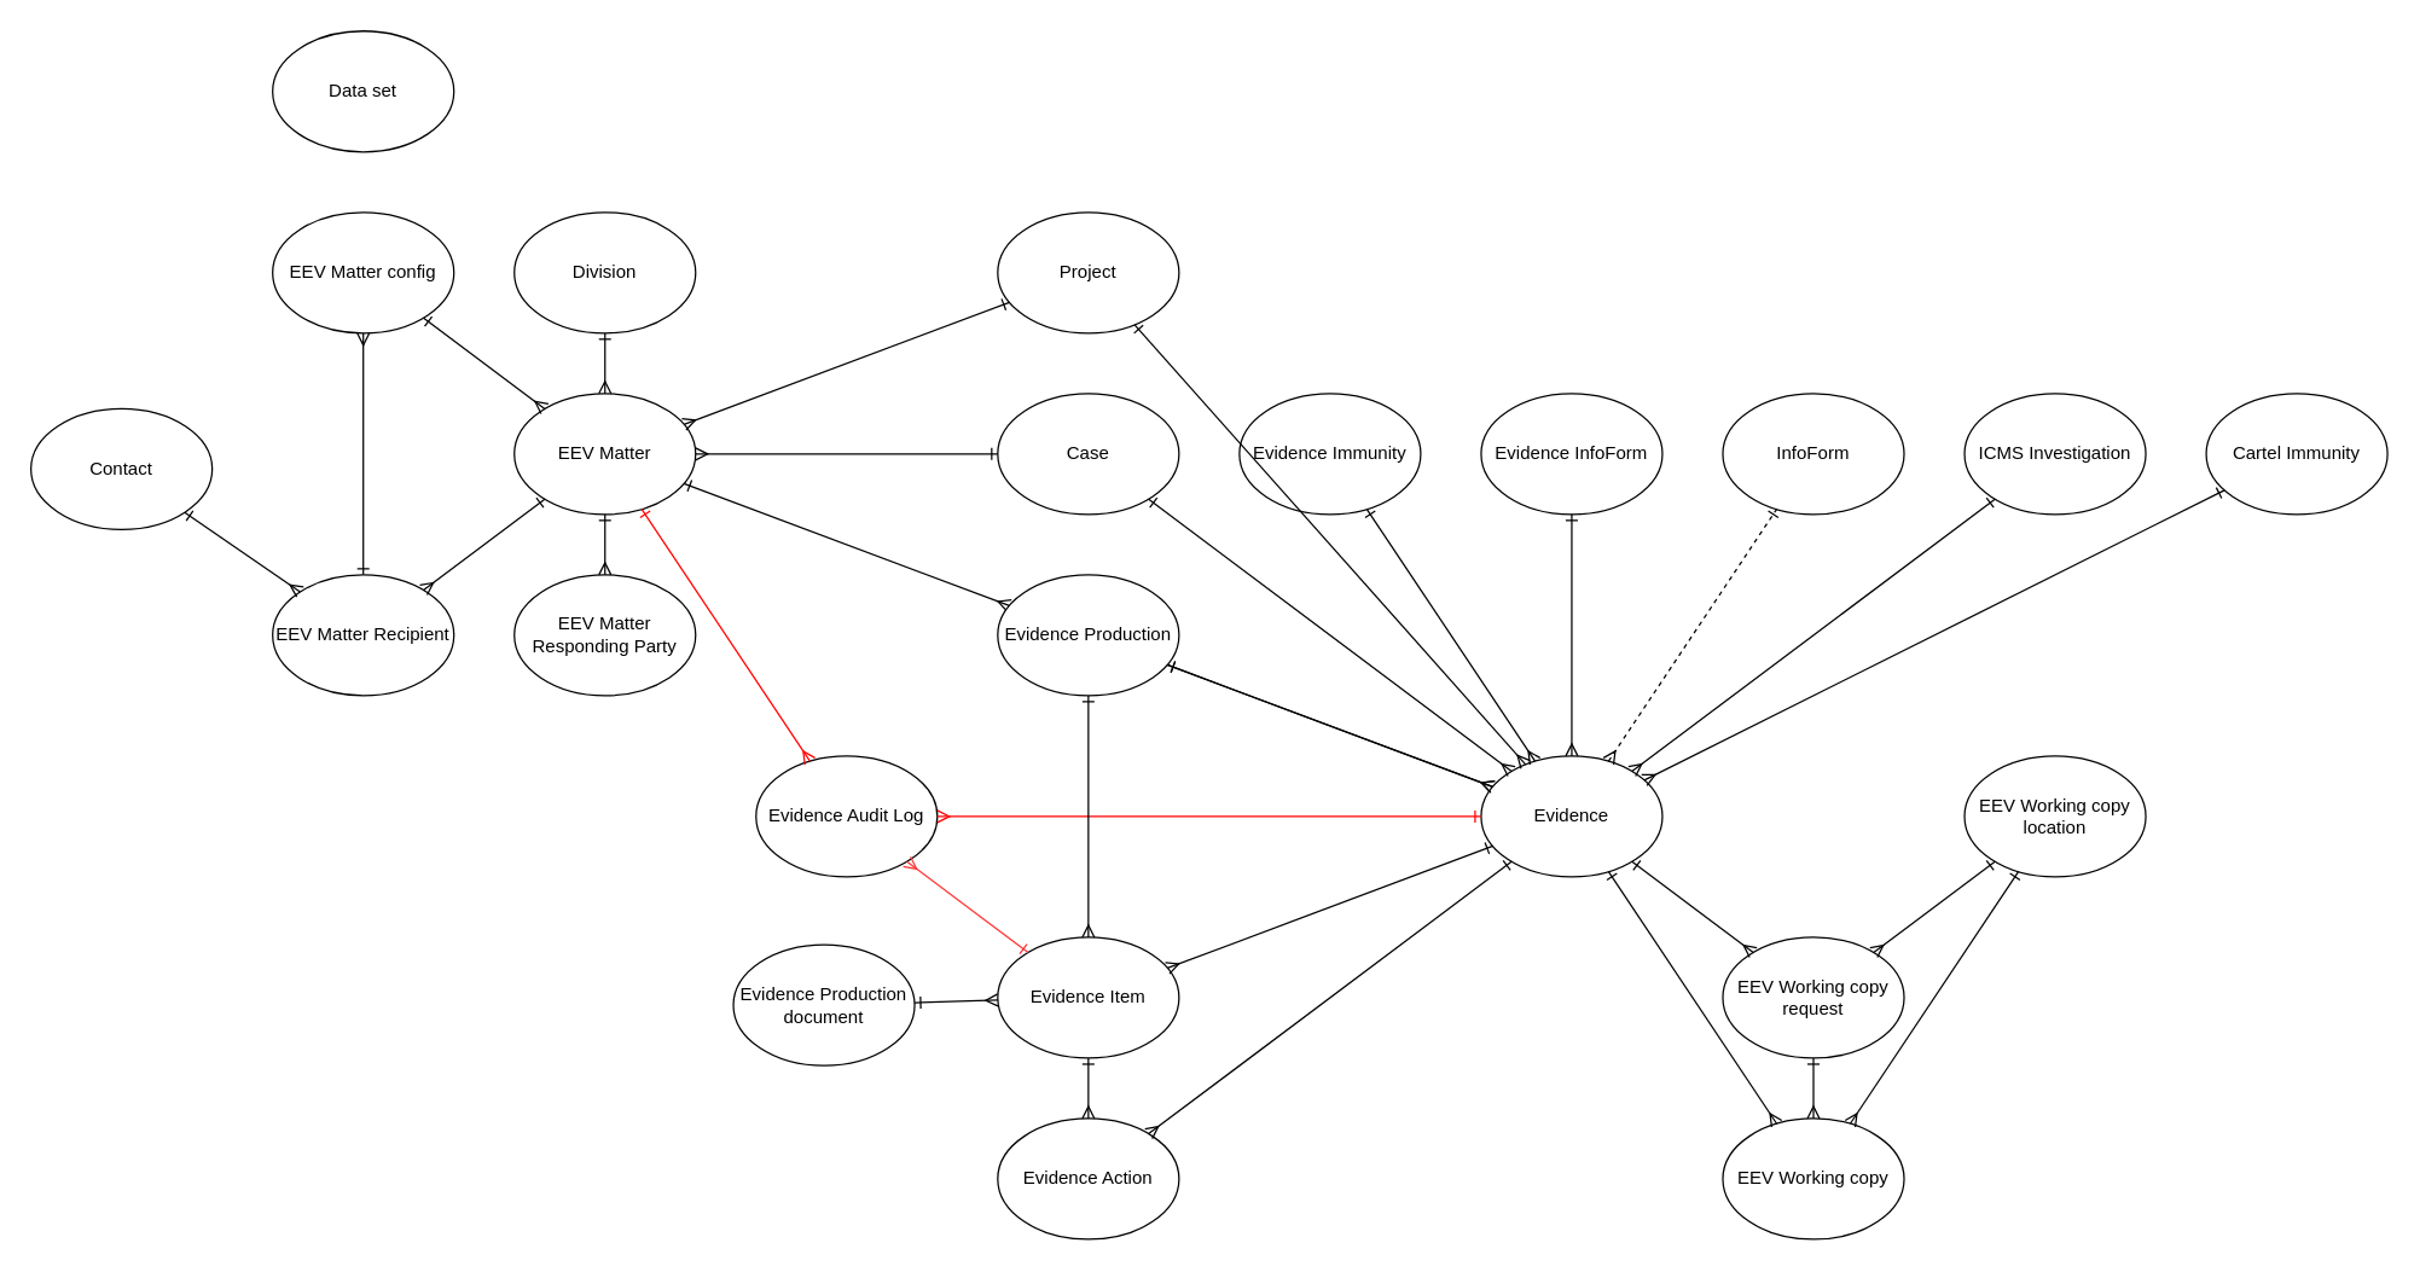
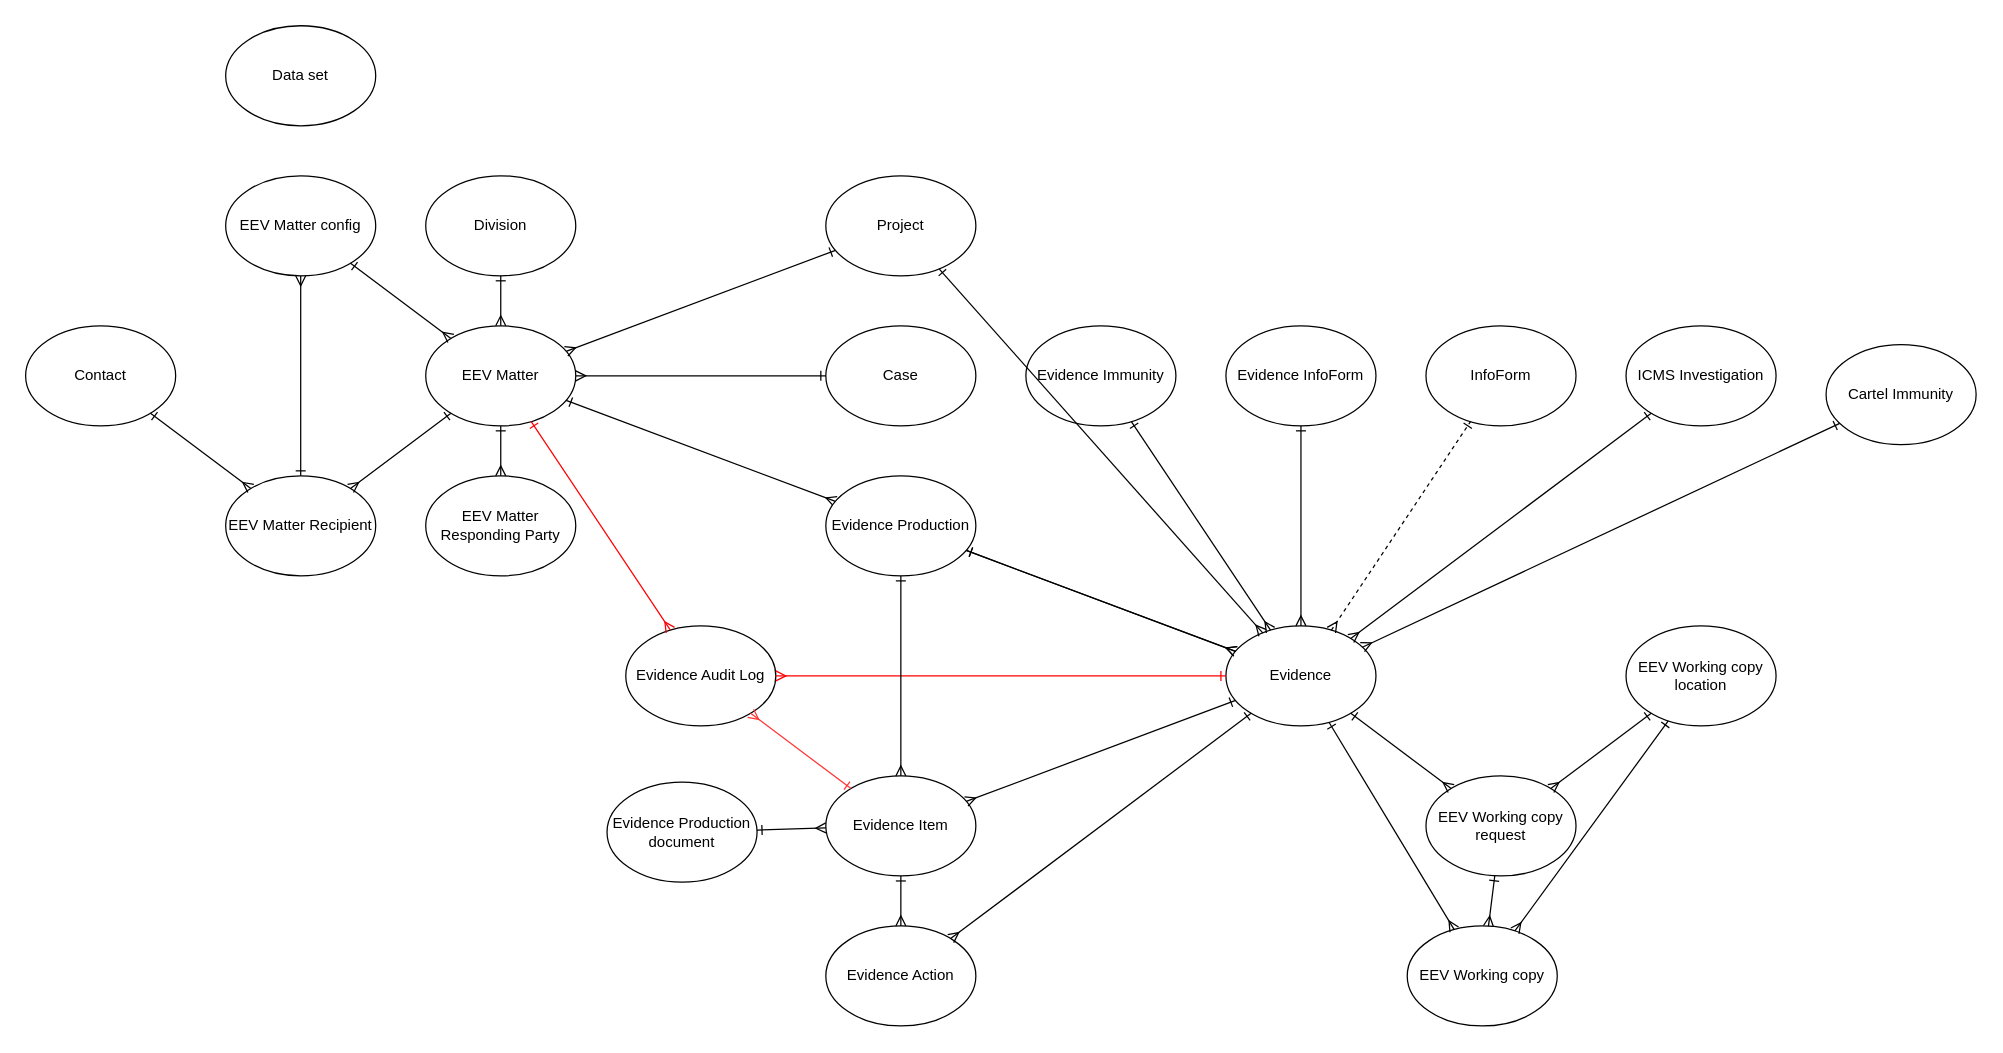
- <mxCell id="40" value="Cartel Immunity" style="ellipse;whiteSpace=wrap;html=1;" vertex="1" parent="1"><mxGeometry x="1460" y="260" width="120" height="80" as="geometry" /></mxCell>
+ <mxCell id="40" value="Cartel Immunity" style="ellipse;whiteSpace=wrap;html=1;" vertex="1" parent="1"><mxGeometry x="1460" y="275" width="120" height="80" as="geometry" /></mxCell>
- <mxCell id="15" value="Contact" style="ellipse;whiteSpace=wrap;html=1;" vertex="1" parent="1"><mxGeometry x="20" y="270" width="120" height="80" as="geometry" /></mxCell>
+ <mxCell id="15" value="Contact" style="ellipse;whiteSpace=wrap;html=1;" vertex="1" parent="1"><mxGeometry x="20" y="260" width="120" height="80" as="geometry" /></mxCell>
- <mxCell id="28" value="" style="endArrow=ERone;html=1;rounded=0;startArrow=ERmany;startFill=0;endFill=0;" edge="1" parent="1" source="20" target="3"><mxGeometry width="50" height="50" relative="1" as="geometry"><mxPoint x="410" y="680" as="sourcePoint" /><mxPoint x="330" y="620" as="targetPoint" /></mxGeometry></mxCell>
- <mxCell id="19" value="EEV Working copy" style="ellipse;whiteSpace=wrap;html=1;" vertex="1" parent="1"><mxGeometry x="1140" y="740" width="120" height="80" as="geometry" /></mxCell>
+ <mxCell id="19" value="EEV Working copy" style="ellipse;whiteSpace=wrap;html=1;" vertex="1" parent="1"><mxGeometry x="1125" y="740" width="120" height="80" as="geometry" /></mxCell>
